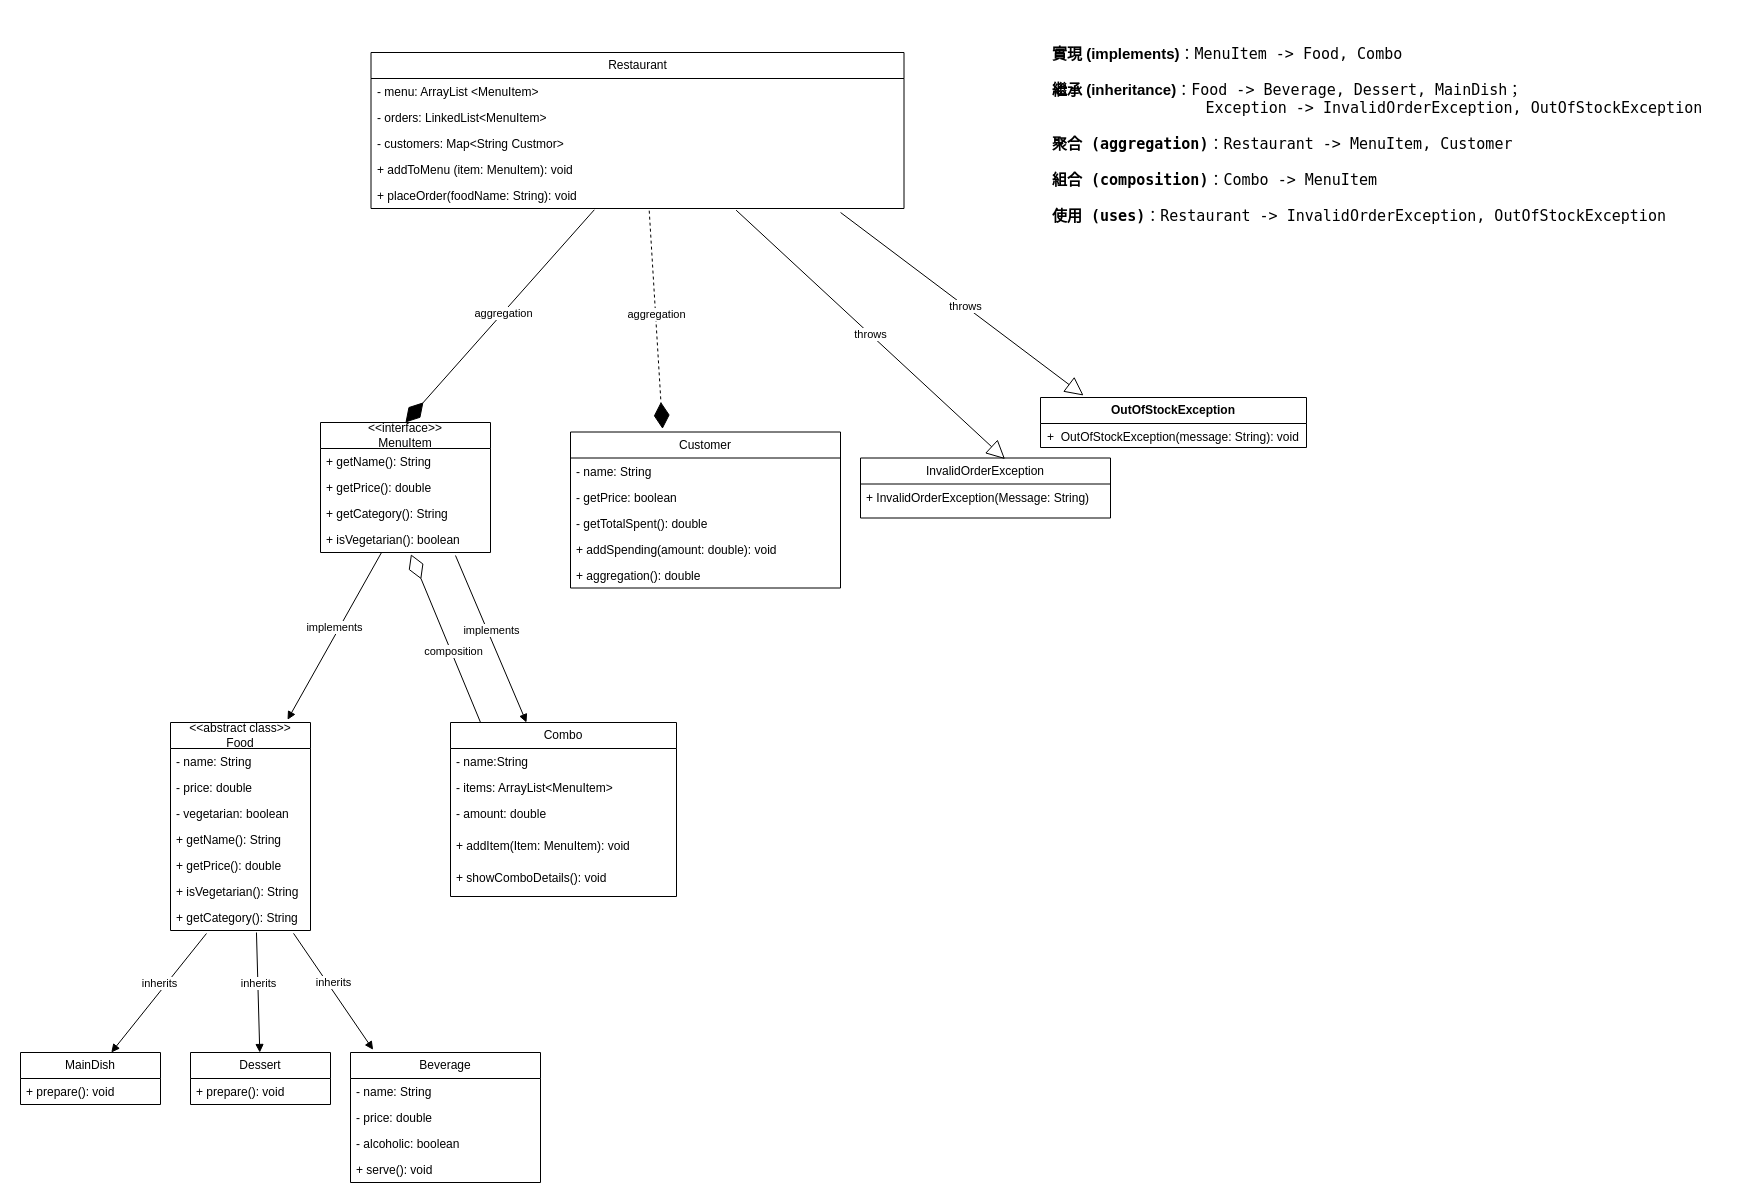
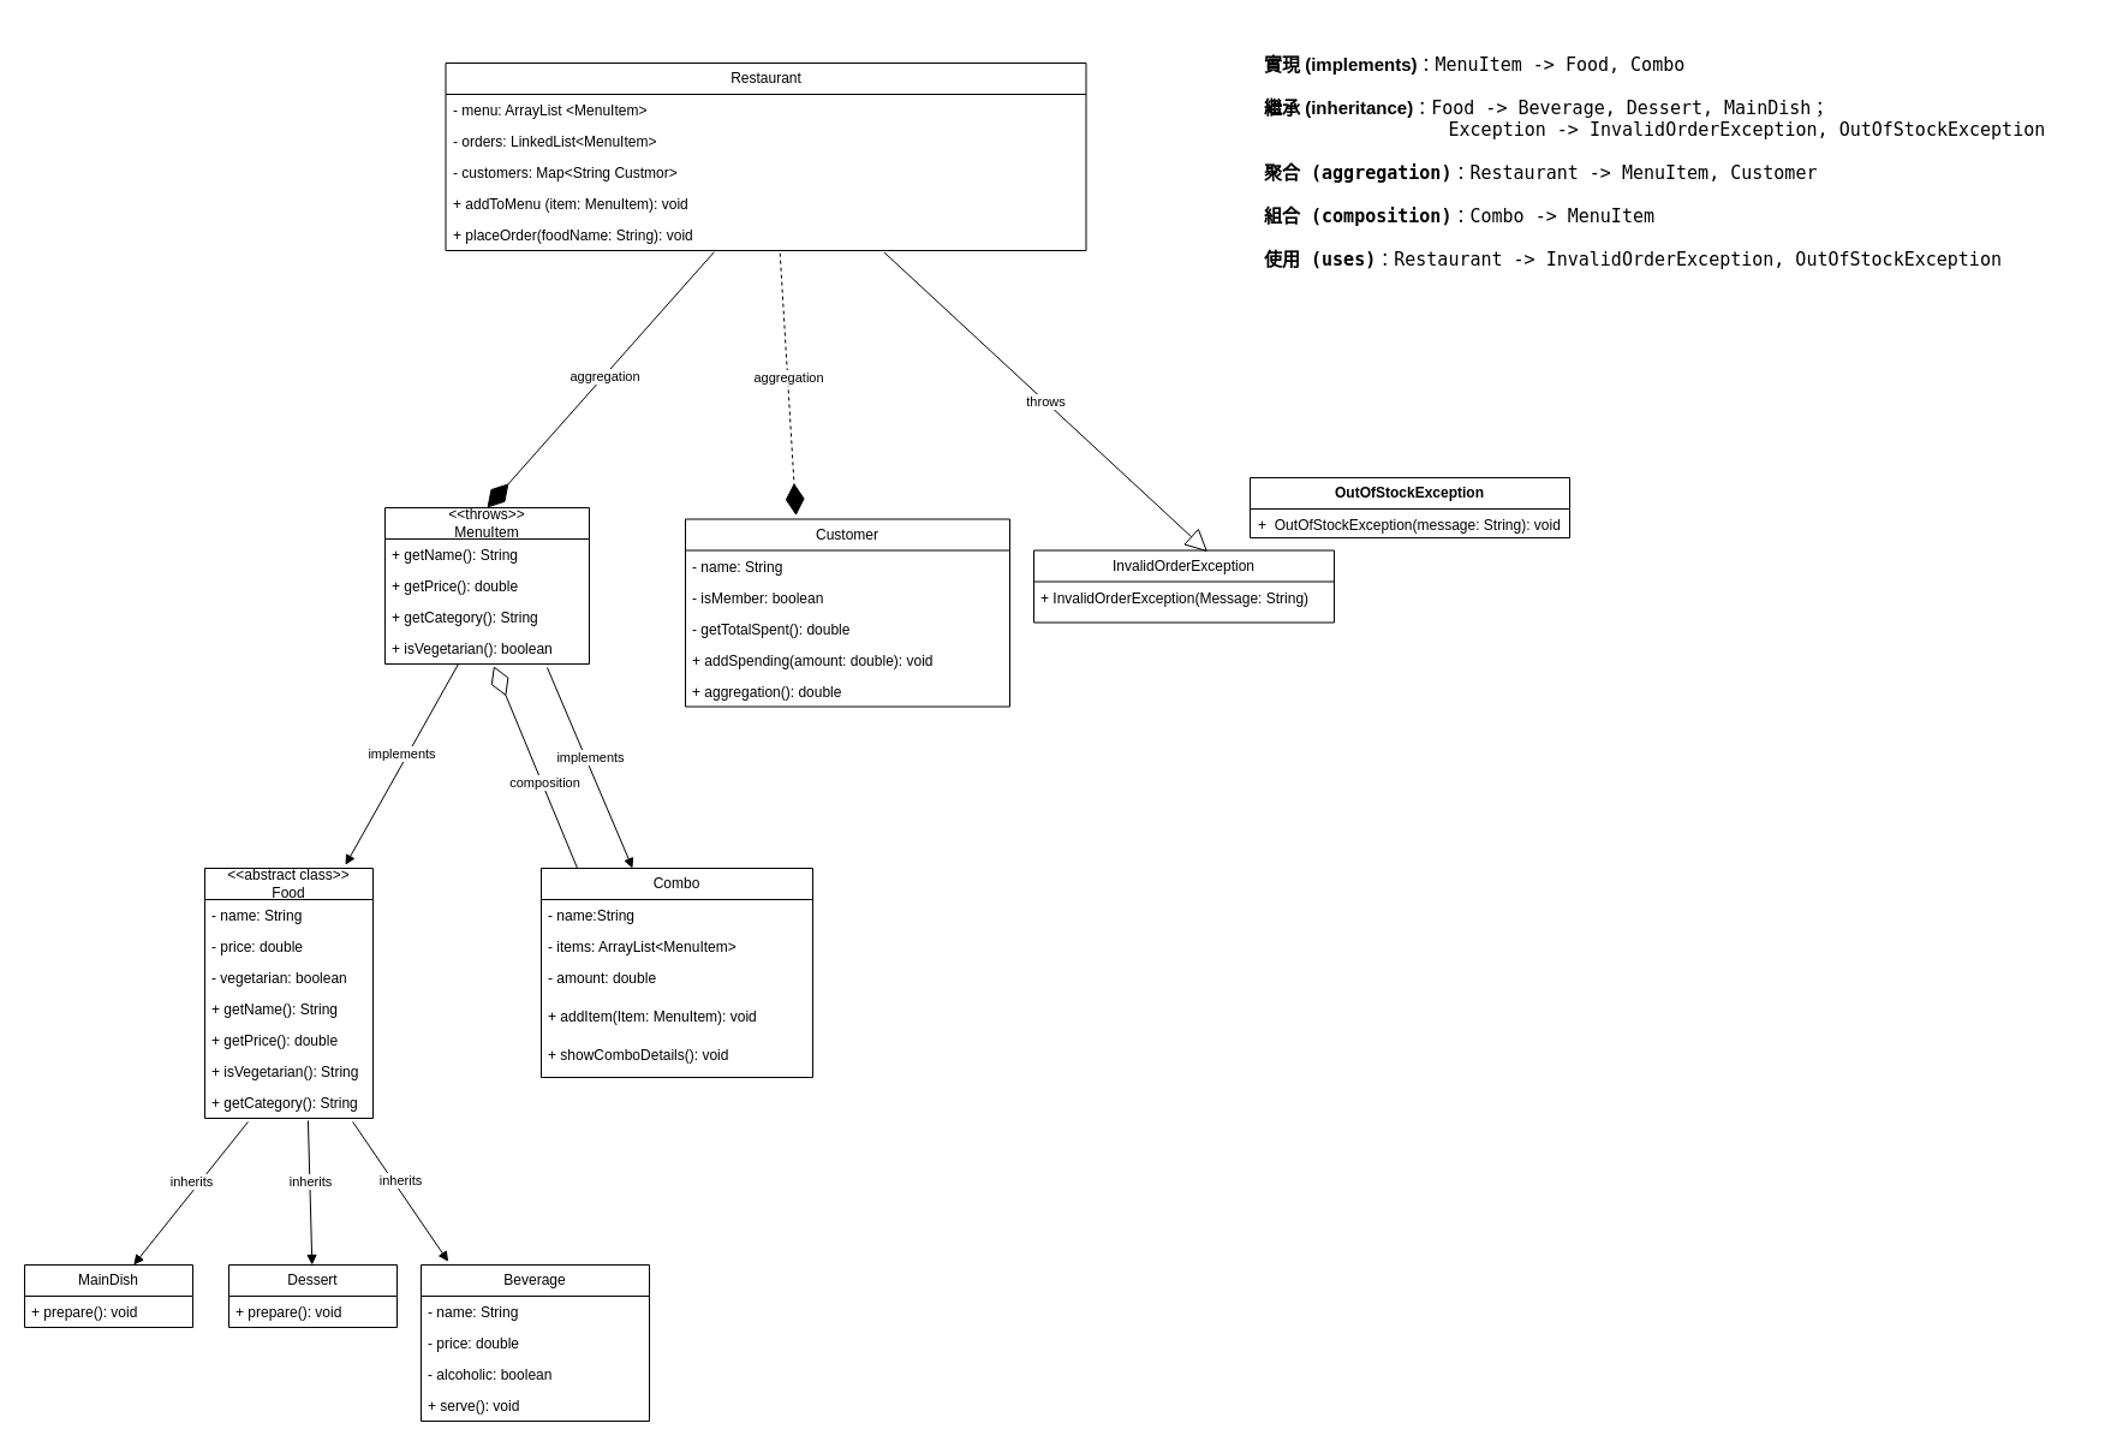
- <mxCell id="48" value="" style="endArrow=block;endSize=16;endFill=0;html=1;rounded=0;exitX=0.881;exitY=1.154;exitDx=0;exitDy=0;exitPerimeter=0;entryX=0.162;entryY=-0.04;entryDx=0;entryDy=0;entryPerimeter=0;" edge="1" parent="1" source="7" target="46"><mxGeometry width="160" relative="1" as="geometry"><mxPoint x="850" y="208" as="sourcePoint" /><mxPoint x="981.06" y="388.99" as="targetPoint" /></mxGeometry></mxCell>
- <mxCell id="49" value="throws" style="edgeLabel;html=1;align=center;verticalAlign=middle;resizable=0;points=[];" vertex="1" connectable="0" parent="48"><mxGeometry x="0.028" relative="1" as="geometry"><mxPoint as="offset" /></mxGeometry></mxCell>
- <mxCell id="8" value="&amp;lt;&amp;lt;interface&amp;gt;&amp;gt;&lt;div&gt;MenuItem&lt;/div&gt;" style="swimlane;fontStyle=0;childLayout=stackLayout;horizontal=1;startSize=26;fillColor=none;horizontalStack=0;resizeParent=1;resizeParentMax=0;resizeLast=0;collapsible=1;marginBottom=0;whiteSpace=wrap;html=1;" vertex="1" parent="1"><mxGeometry x="320" y="422" width="170" height="130" as="geometry" /></mxCell>
+ <mxCell id="8" value="&amp;lt;&amp;lt;throws&amp;gt;&amp;gt;&lt;div&gt;MenuItem&lt;/div&gt;" style="swimlane;fontStyle=0;childLayout=stackLayout;horizontal=1;startSize=26;fillColor=none;horizontalStack=0;resizeParent=1;resizeParentMax=0;resizeLast=0;collapsible=1;marginBottom=0;whiteSpace=wrap;html=1;" vertex="1" parent="1"><mxGeometry x="320" y="422" width="170" height="130" as="geometry" /></mxCell>
- <mxCell id="15" value="- getPrice: boolean" style="text;strokeColor=none;fillColor=none;align=left;verticalAlign=top;spacingLeft=4;spacingRight=4;overflow=hidden;rotatable=0;points=[[0,0.5],[1,0.5]];portConstraint=eastwest;whiteSpace=wrap;html=1;" vertex="1" parent="13"><mxGeometry y="52" width="270" height="26" as="geometry" /></mxCell>
+ <mxCell id="15" value="- isMember: boolean" style="text;strokeColor=none;fillColor=none;align=left;verticalAlign=top;spacingLeft=4;spacingRight=4;overflow=hidden;rotatable=0;points=[[0,0.5],[1,0.5]];portConstraint=eastwest;whiteSpace=wrap;html=1;" vertex="1" parent="13"><mxGeometry y="52" width="270" height="26" as="geometry" /></mxCell>
